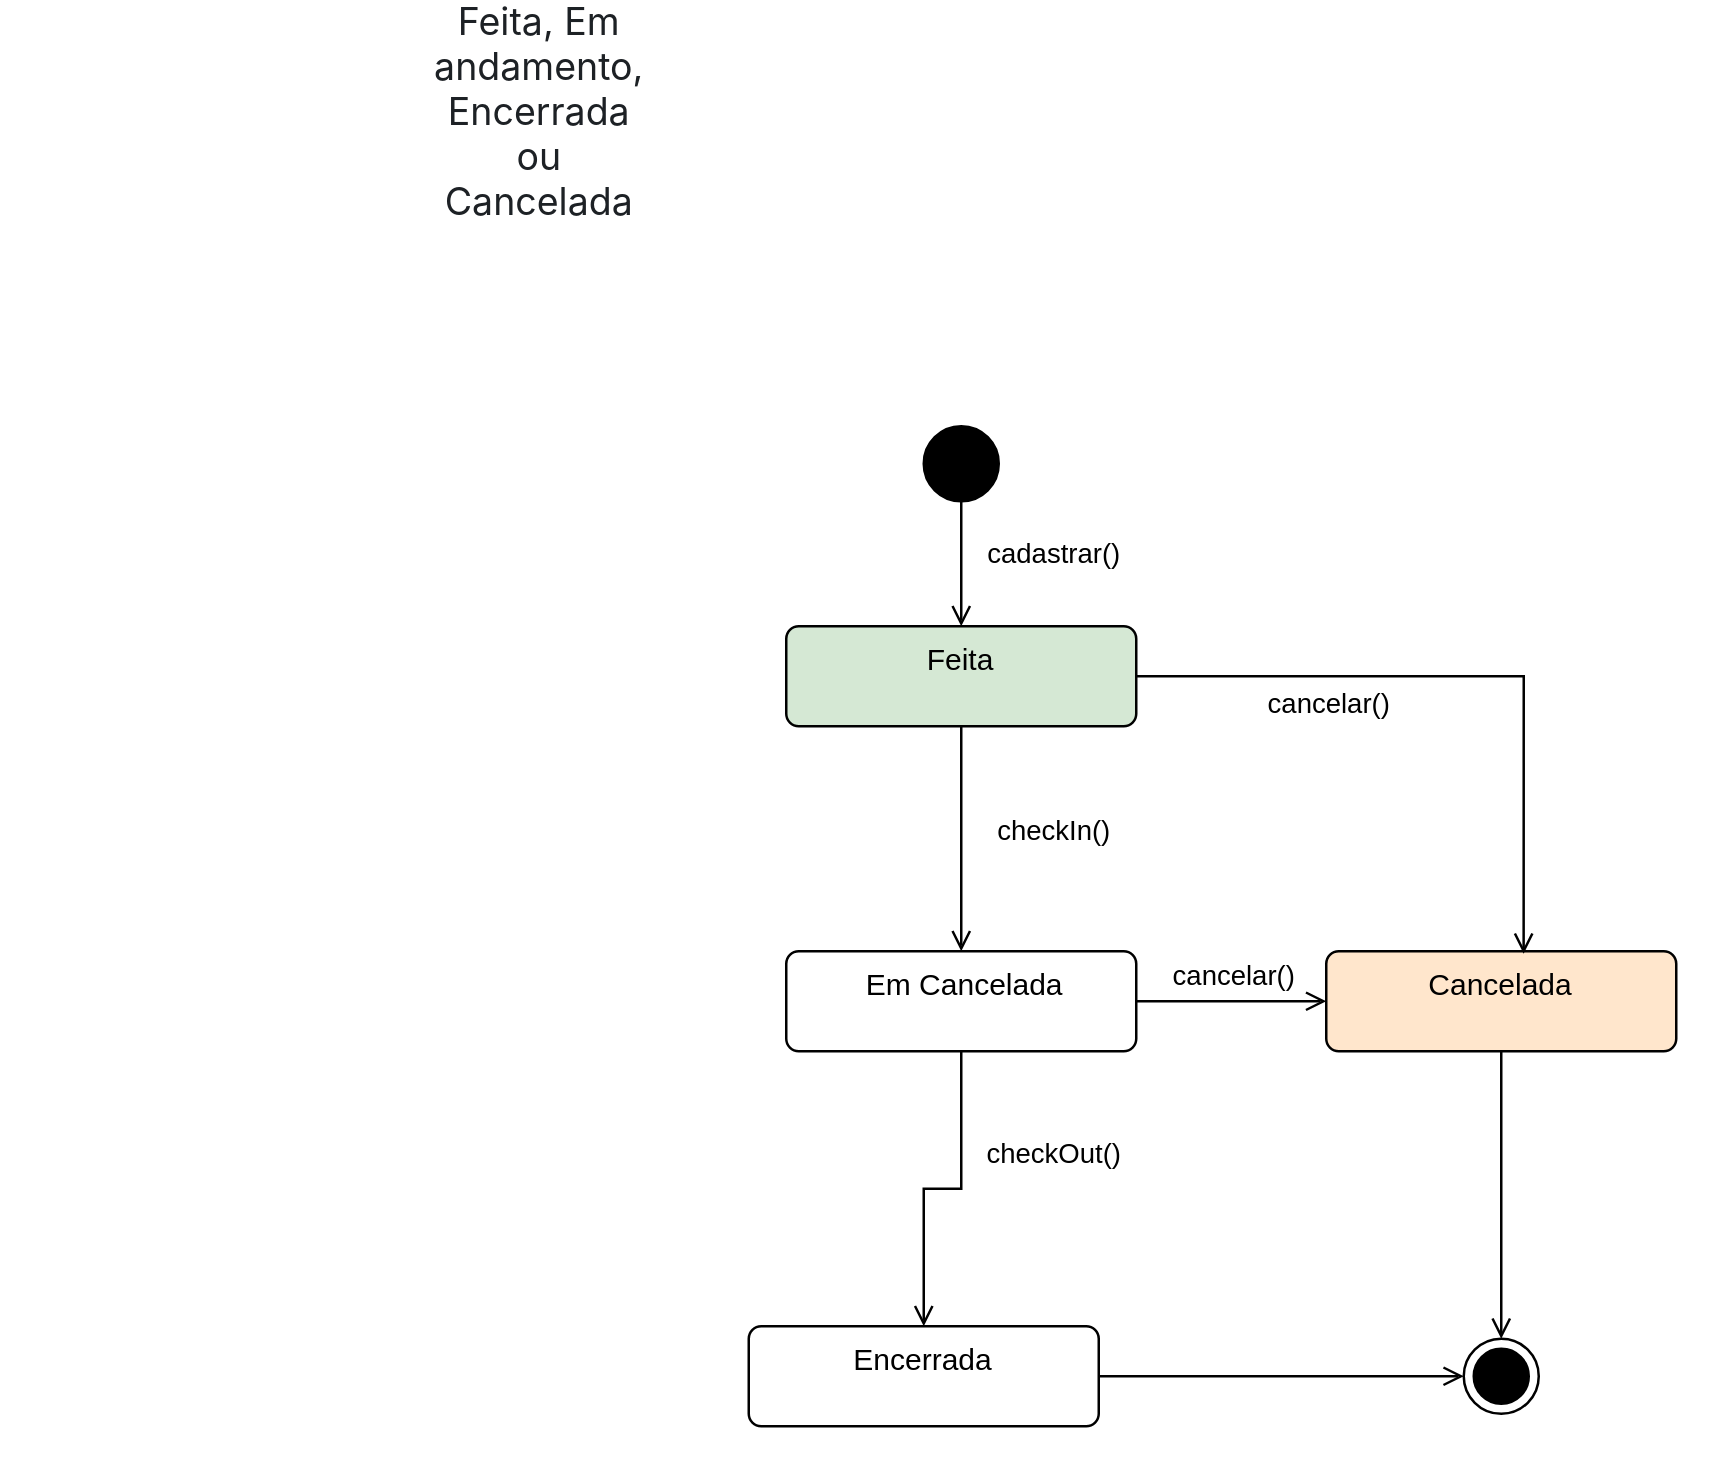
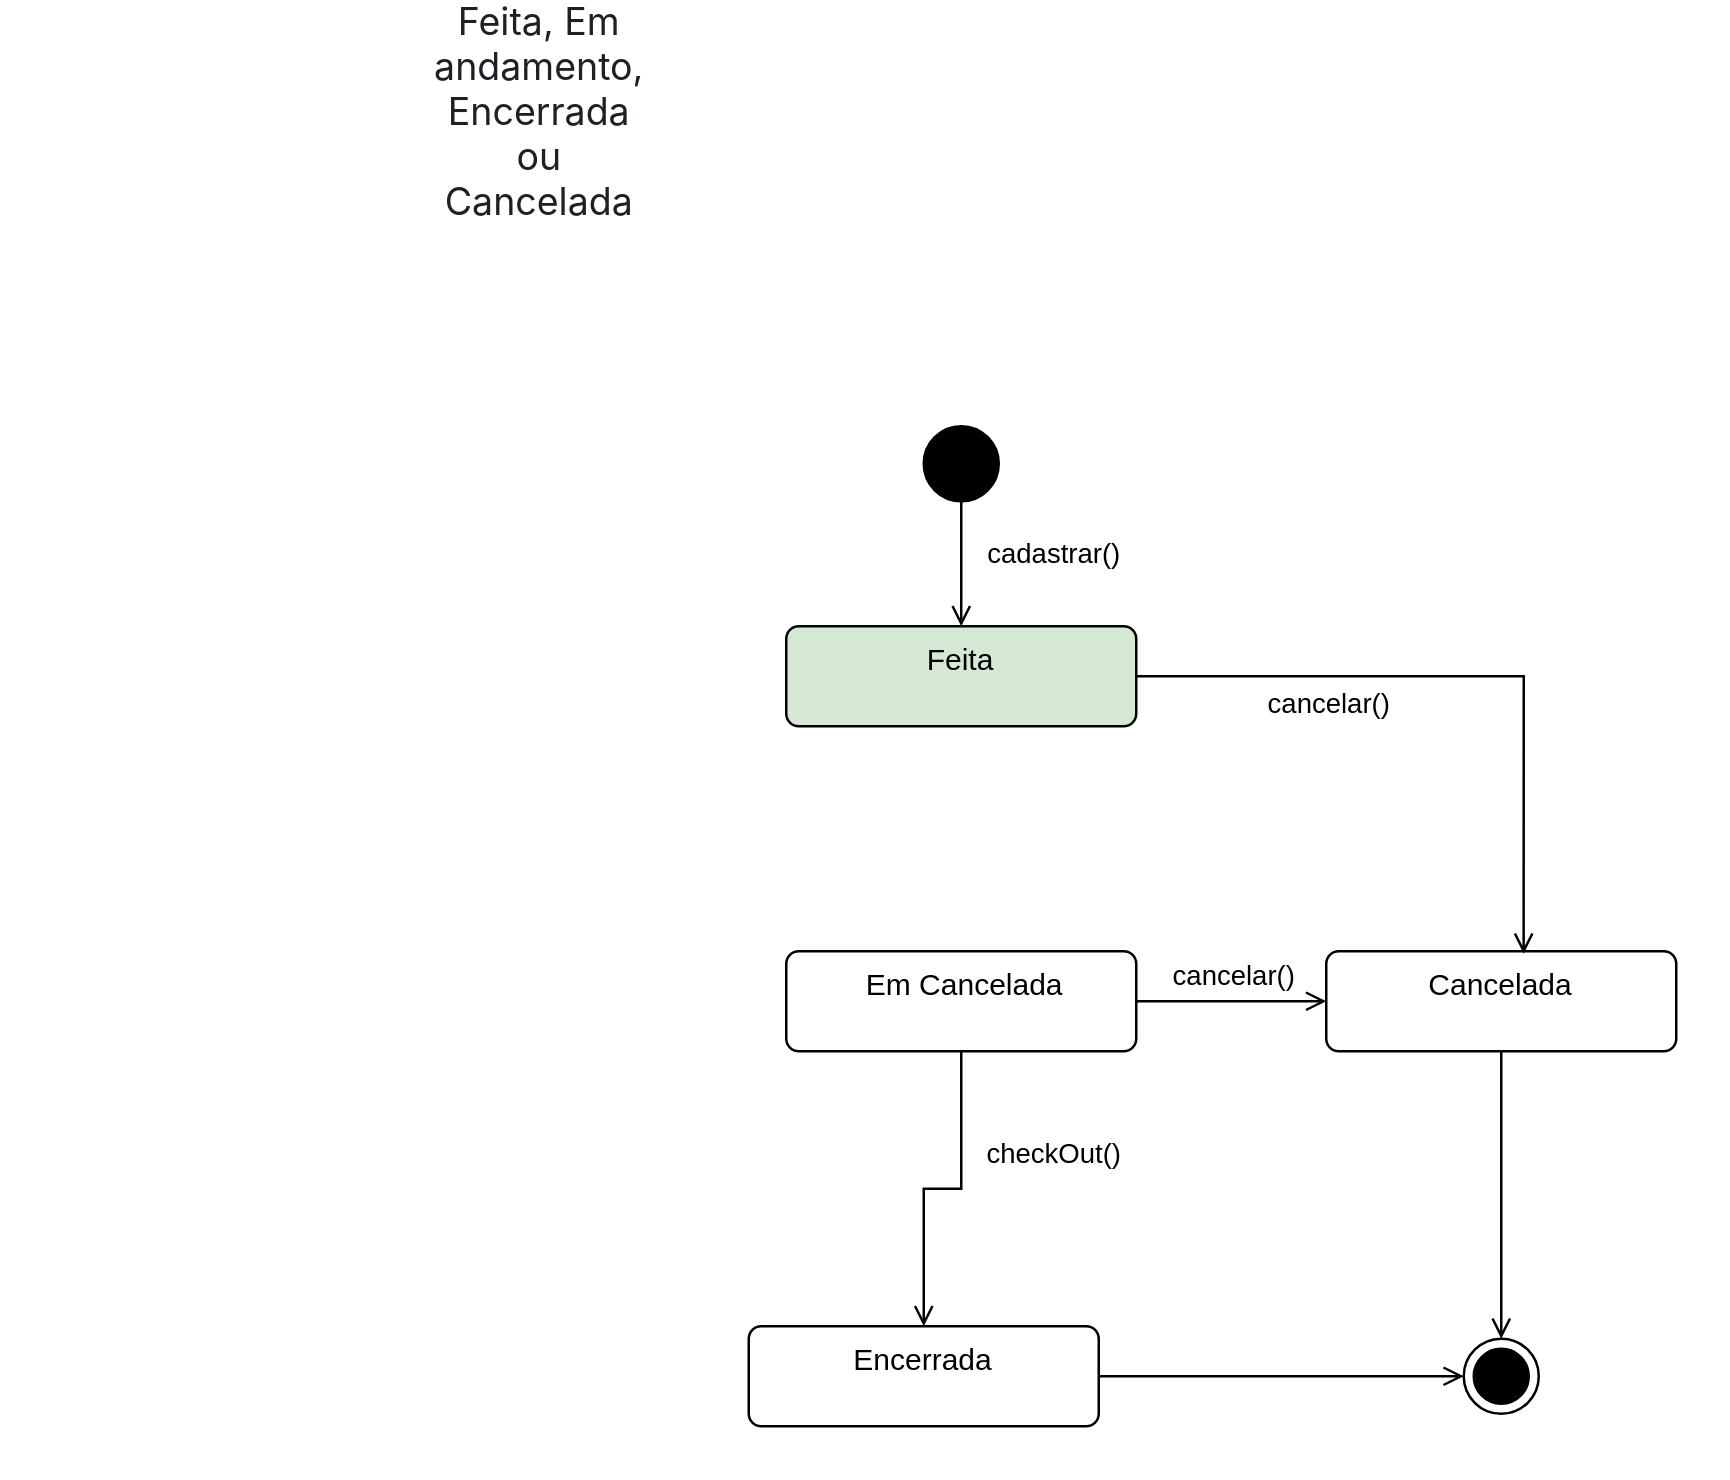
- <mxCell id="5" style="edgeStyle=orthogonalEdgeStyle;rounded=0;orthogonalLoop=1;jettySize=auto;html=1;entryX=0.5;entryY=0;entryDx=0;entryDy=0;endArrow=open;endFill=0;" edge="1" parent="1" source="7" target="12"><mxGeometry relative="1" as="geometry" /></mxCell>
- <mxCell id="6" value="&lt;font style=&quot;vertical-align: inherit;&quot;&gt;&lt;font style=&quot;vertical-align: inherit;&quot;&gt;&lt;font style=&quot;vertical-align: inherit;&quot;&gt;&lt;font style=&quot;vertical-align: inherit;&quot;&gt;&lt;font style=&quot;vertical-align: inherit;&quot;&gt;&lt;font style=&quot;vertical-align: inherit;&quot;&gt;checkIn()&lt;/font&gt;&lt;/font&gt;&lt;/font&gt;&lt;/font&gt;&lt;/font&gt;&lt;/font&gt;" style="edgeLabel;html=1;align=center;verticalAlign=middle;resizable=0;points=[];fontFamily=Helvetica;fontSize=11;fontColor=default;labelBackgroundColor=default;" vertex="1" connectable="0" parent="5"><mxGeometry x="-0.089" y="-1" relative="1" as="geometry"><mxPoint x="37" as="offset" /></mxGeometry></mxCell>
- <mxCell id="16" value="&lt;font style=&quot;vertical-align: inherit;&quot;&gt;&lt;font style=&quot;vertical-align: inherit;&quot;&gt;&lt;font style=&quot;vertical-align: inherit;&quot;&gt;&lt;font style=&quot;vertical-align: inherit;&quot;&gt;&lt;font style=&quot;vertical-align: inherit;&quot;&gt;&lt;font style=&quot;vertical-align: inherit;&quot;&gt;&lt;font style=&quot;vertical-align: inherit;&quot;&gt;&lt;font style=&quot;vertical-align: inherit;&quot;&gt;&lt;font style=&quot;vertical-align: inherit;&quot;&gt;&lt;font style=&quot;vertical-align: inherit;&quot;&gt;&lt;font style=&quot;vertical-align: inherit;&quot;&gt;&lt;font style=&quot;vertical-align: inherit;&quot;&gt;&lt;font style=&quot;vertical-align: inherit;&quot;&gt;&lt;font style=&quot;vertical-align: inherit;&quot;&gt;&lt;font style=&quot;vertical-align: inherit;&quot;&gt;&lt;font style=&quot;vertical-align: inherit;&quot;&gt;Cancelada&lt;/font&gt;&lt;/font&gt;&lt;/font&gt;&lt;/font&gt;&lt;/font&gt;&lt;/font&gt;&lt;/font&gt;&lt;/font&gt;&lt;/font&gt;&lt;/font&gt;&lt;/font&gt;&lt;/font&gt;&lt;/font&gt;&lt;/font&gt;&lt;/font&gt;&lt;/font&gt;" style="html=1;align=center;verticalAlign=top;rounded=1;absoluteArcSize=1;arcSize=10;dashed=0;whiteSpace=wrap;fillColor=#ffe6cc;" vertex="1" parent="1"><mxGeometry x="530" y="380" width="140" height="40" as="geometry" /></mxCell>
+ <mxCell id="16" value="&lt;font style=&quot;vertical-align: inherit;&quot;&gt;&lt;font style=&quot;vertical-align: inherit;&quot;&gt;&lt;font style=&quot;vertical-align: inherit;&quot;&gt;&lt;font style=&quot;vertical-align: inherit;&quot;&gt;&lt;font style=&quot;vertical-align: inherit;&quot;&gt;&lt;font style=&quot;vertical-align: inherit;&quot;&gt;&lt;font style=&quot;vertical-align: inherit;&quot;&gt;&lt;font style=&quot;vertical-align: inherit;&quot;&gt;&lt;font style=&quot;vertical-align: inherit;&quot;&gt;&lt;font style=&quot;vertical-align: inherit;&quot;&gt;&lt;font style=&quot;vertical-align: inherit;&quot;&gt;&lt;font style=&quot;vertical-align: inherit;&quot;&gt;&lt;font style=&quot;vertical-align: inherit;&quot;&gt;&lt;font style=&quot;vertical-align: inherit;&quot;&gt;&lt;font style=&quot;vertical-align: inherit;&quot;&gt;&lt;font style=&quot;vertical-align: inherit;&quot;&gt;Cancelada&lt;/font&gt;&lt;/font&gt;&lt;/font&gt;&lt;/font&gt;&lt;/font&gt;&lt;/font&gt;&lt;/font&gt;&lt;/font&gt;&lt;/font&gt;&lt;/font&gt;&lt;/font&gt;&lt;/font&gt;&lt;/font&gt;&lt;/font&gt;&lt;/font&gt;&lt;/font&gt;" style="html=1;align=center;verticalAlign=top;rounded=1;absoluteArcSize=1;arcSize=10;dashed=0;whiteSpace=wrap;" vertex="1" parent="1"><mxGeometry x="530" y="380" width="140" height="40" as="geometry" /></mxCell>
